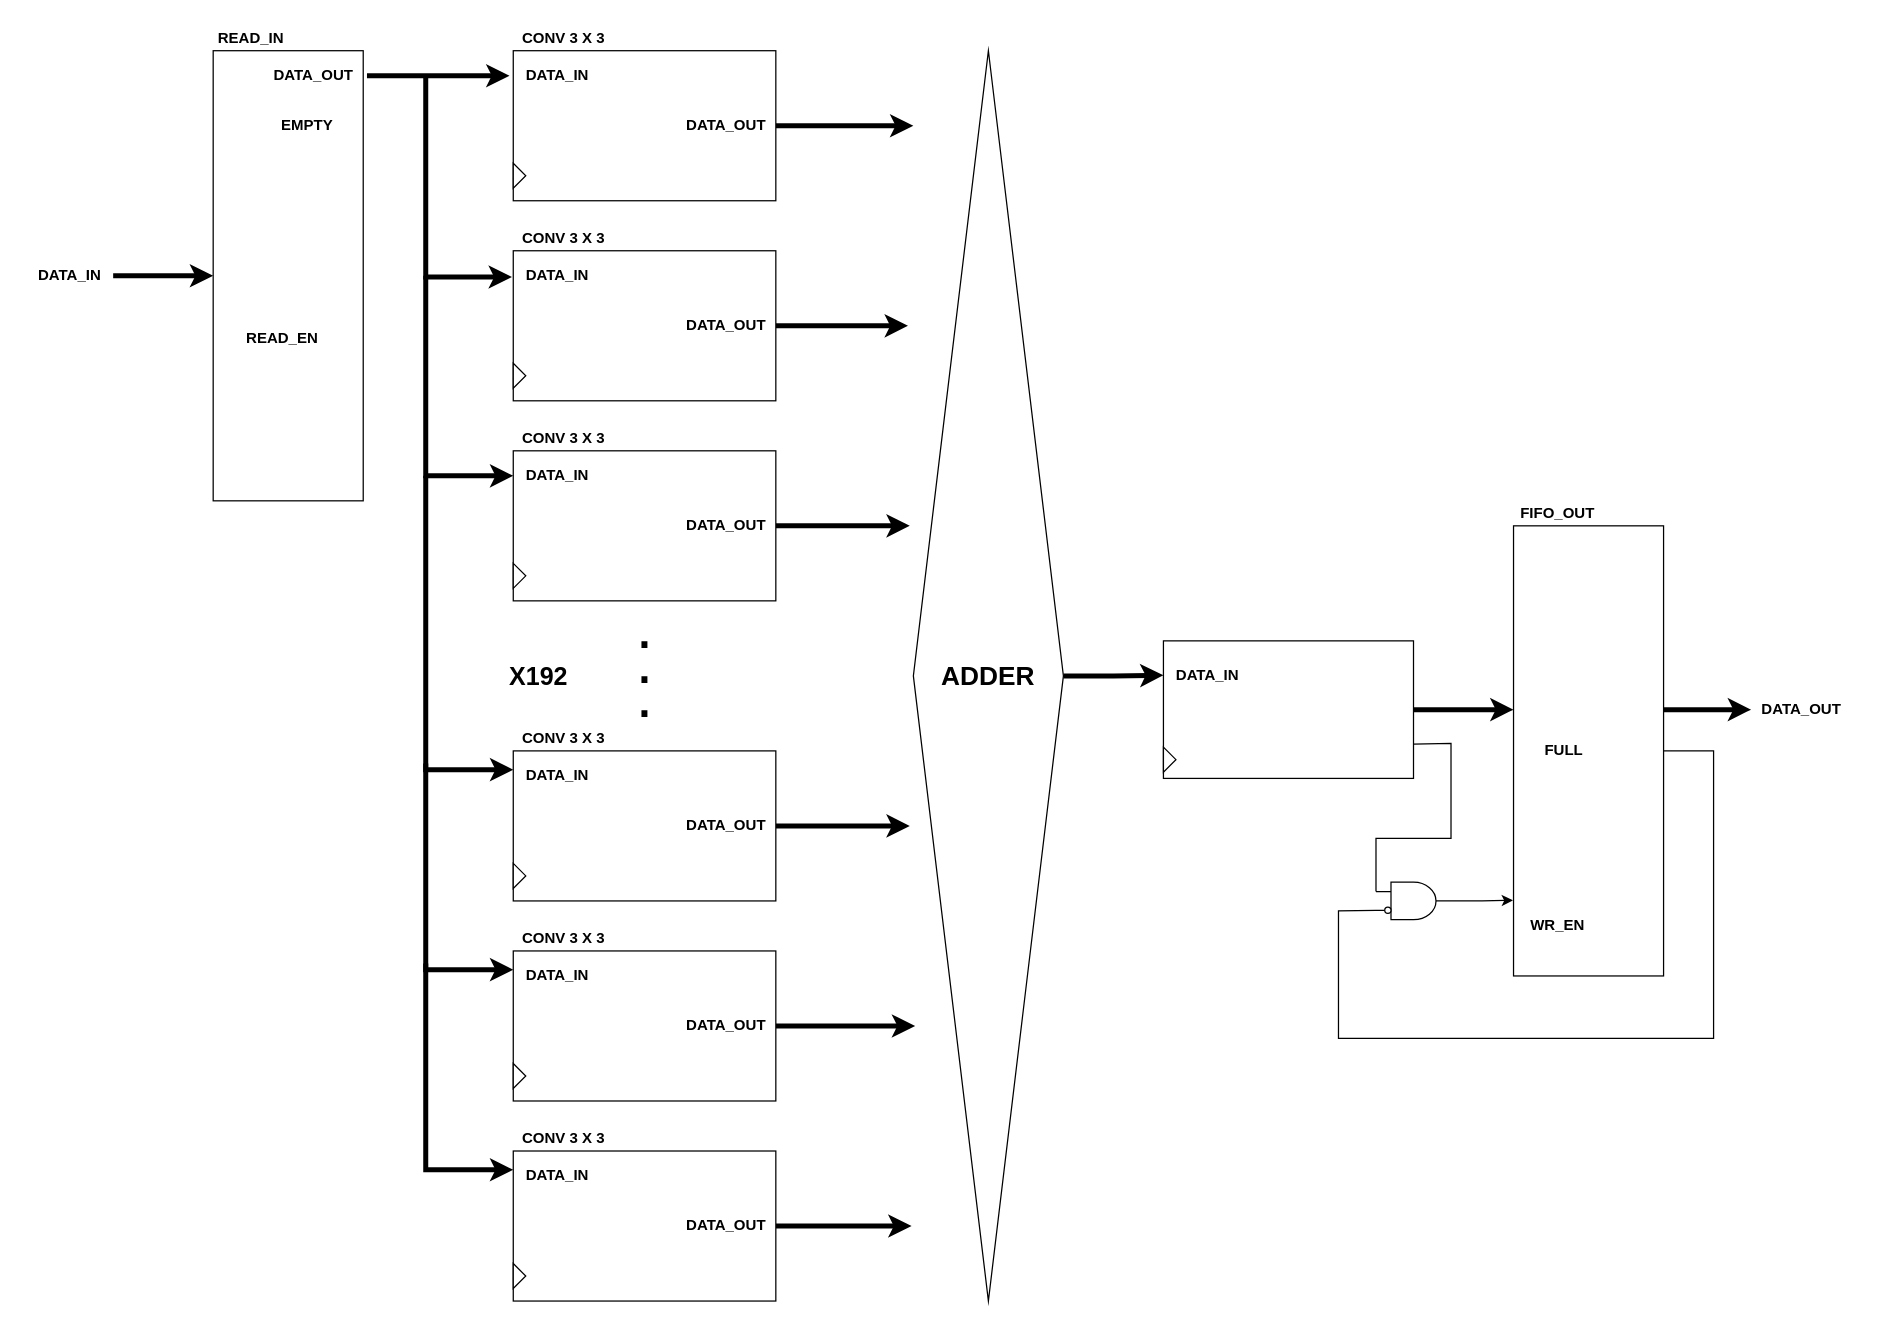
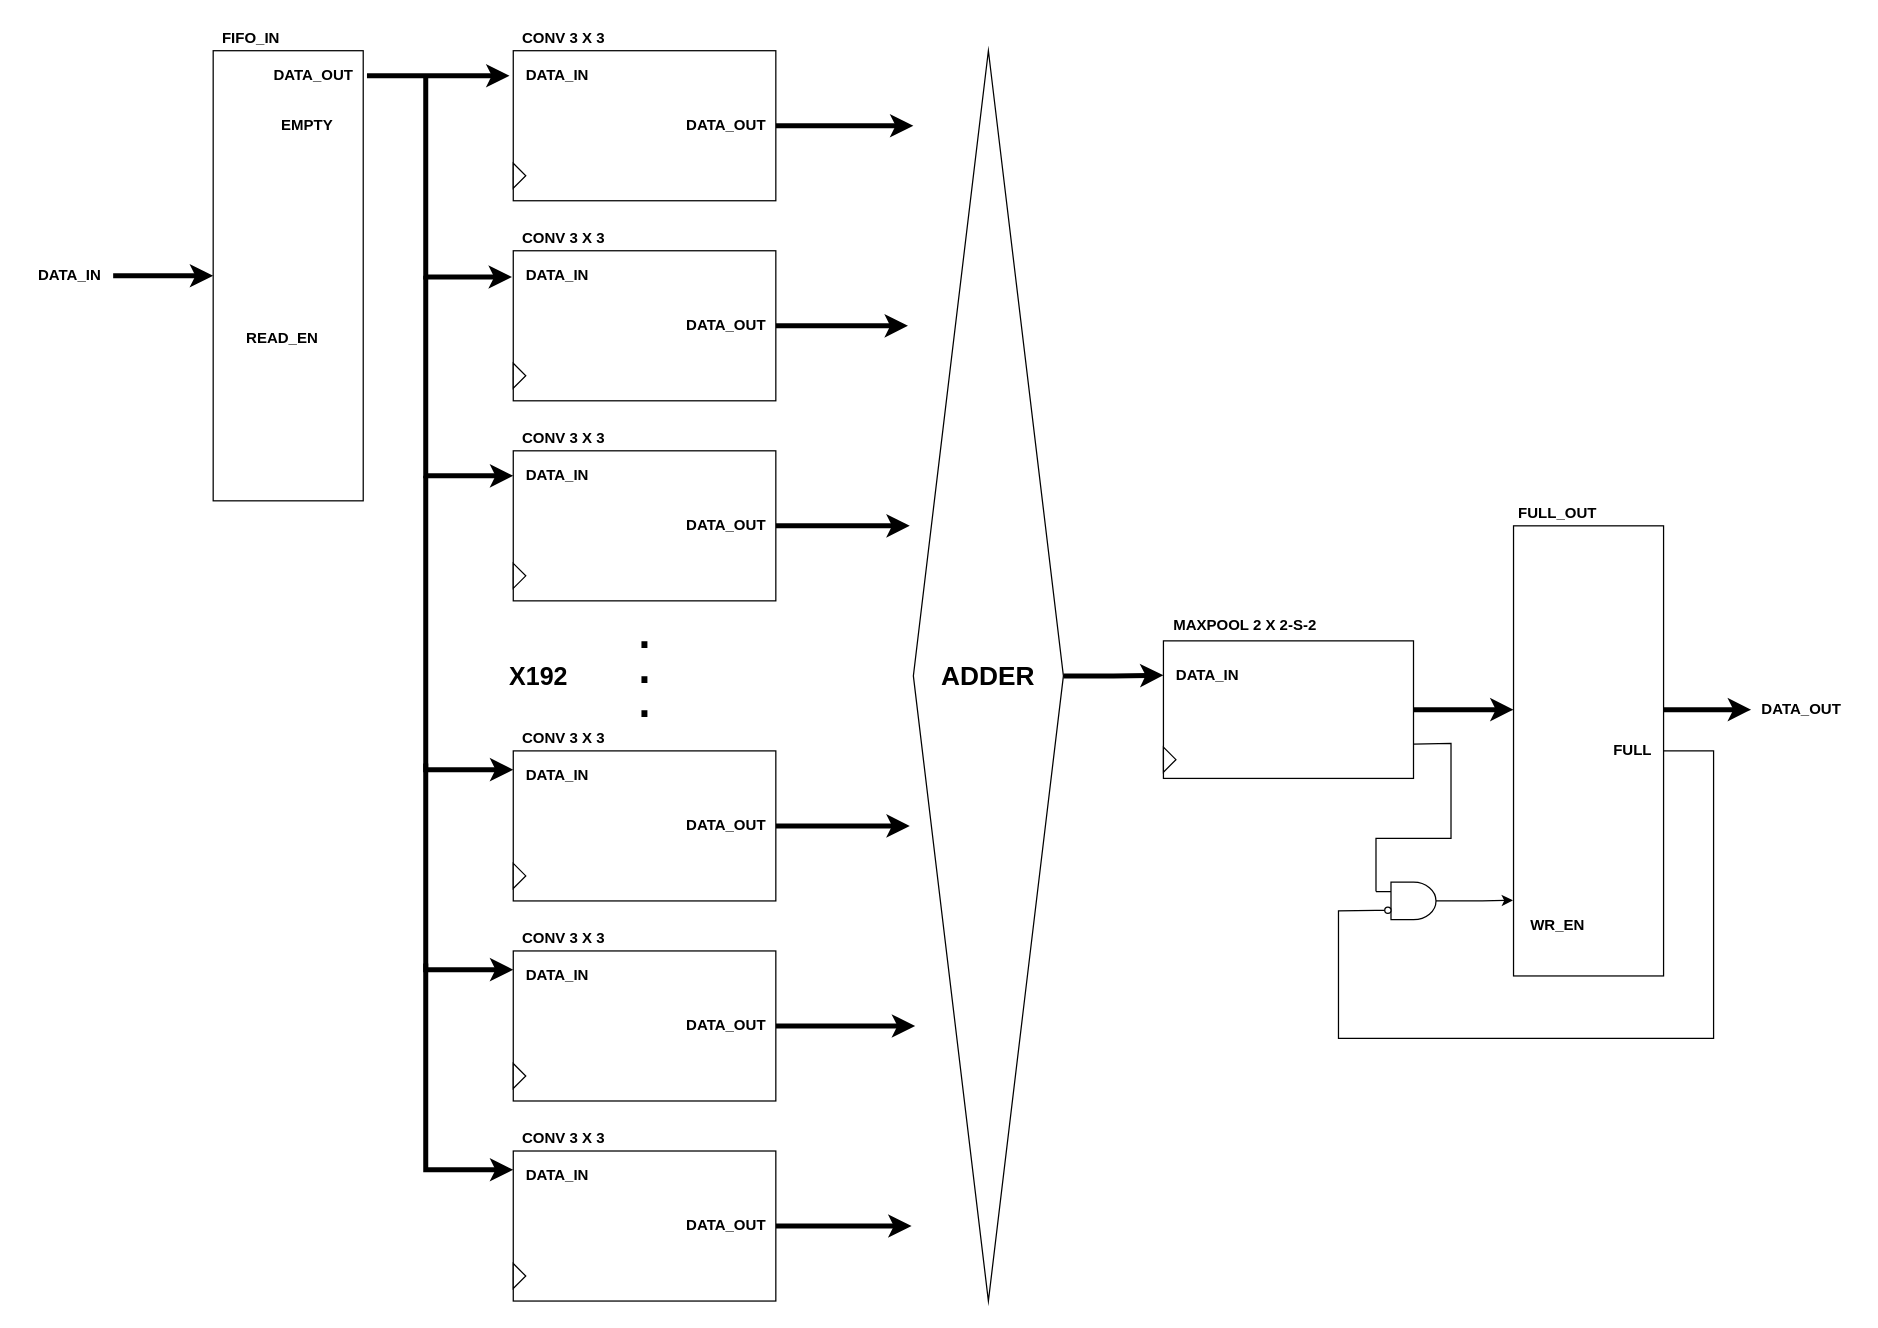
- <mxCell id="41" value="&lt;b&gt;READ_IN&lt;/b&gt;" style="text;html=1;align=center;verticalAlign=middle;resizable=0;points=[];autosize=1;strokeColor=none;" vertex="1" parent="1"><mxGeometry x="170" y="20" width="60" height="20" as="geometry" /></mxCell>
+ <mxCell id="41" value="&lt;b&gt;FIFO_IN&lt;/b&gt;" style="text;html=1;align=center;verticalAlign=middle;resizable=0;points=[];autosize=1;strokeColor=none;" vertex="1" parent="1"><mxGeometry x="170" y="20" width="60" height="20" as="geometry" /></mxCell>
- <mxCell id="61" value="&lt;b&gt;FIFO_OUT&lt;/b&gt;" style="text;html=1;align=center;verticalAlign=middle;resizable=0;points=[];autosize=1;strokeColor=none;" vertex="1" parent="1"><mxGeometry x="1210" y="400" width="70" height="20" as="geometry" /></mxCell>
+ <mxCell id="61" value="&lt;b&gt;FULL_OUT&lt;/b&gt;" style="text;html=1;align=center;verticalAlign=middle;resizable=0;points=[];autosize=1;strokeColor=none;" vertex="1" parent="1"><mxGeometry x="1210" y="400" width="70" height="20" as="geometry" /></mxCell>
+ <mxCell id="26" value="&lt;b&gt;MAXPOOL 2 X 2-S-2&lt;/b&gt;" style="text;html=1;align=center;verticalAlign=middle;resizable=0;points=[];autosize=1;strokeColor=none;" vertex="1" parent="1"><mxGeometry x="930" y="490" width="130" height="20" as="geometry" /></mxCell>
- <mxCell id="67" value="&lt;b&gt;FULL&lt;/b&gt;" style="text;html=1;align=center;verticalAlign=middle;resizable=0;points=[];autosize=1;strokeColor=none;" vertex="1" parent="1"><mxGeometry x="1225" y="590" width="50" height="20" as="geometry" /></mxCell>
+ <mxCell id="67" value="&lt;b&gt;FULL&lt;/b&gt;" style="text;html=1;align=center;verticalAlign=middle;resizable=0;points=[];autosize=1;strokeColor=none;" vertex="1" parent="1"><mxGeometry x="1280" y="590" width="50" height="20" as="geometry" /></mxCell>
